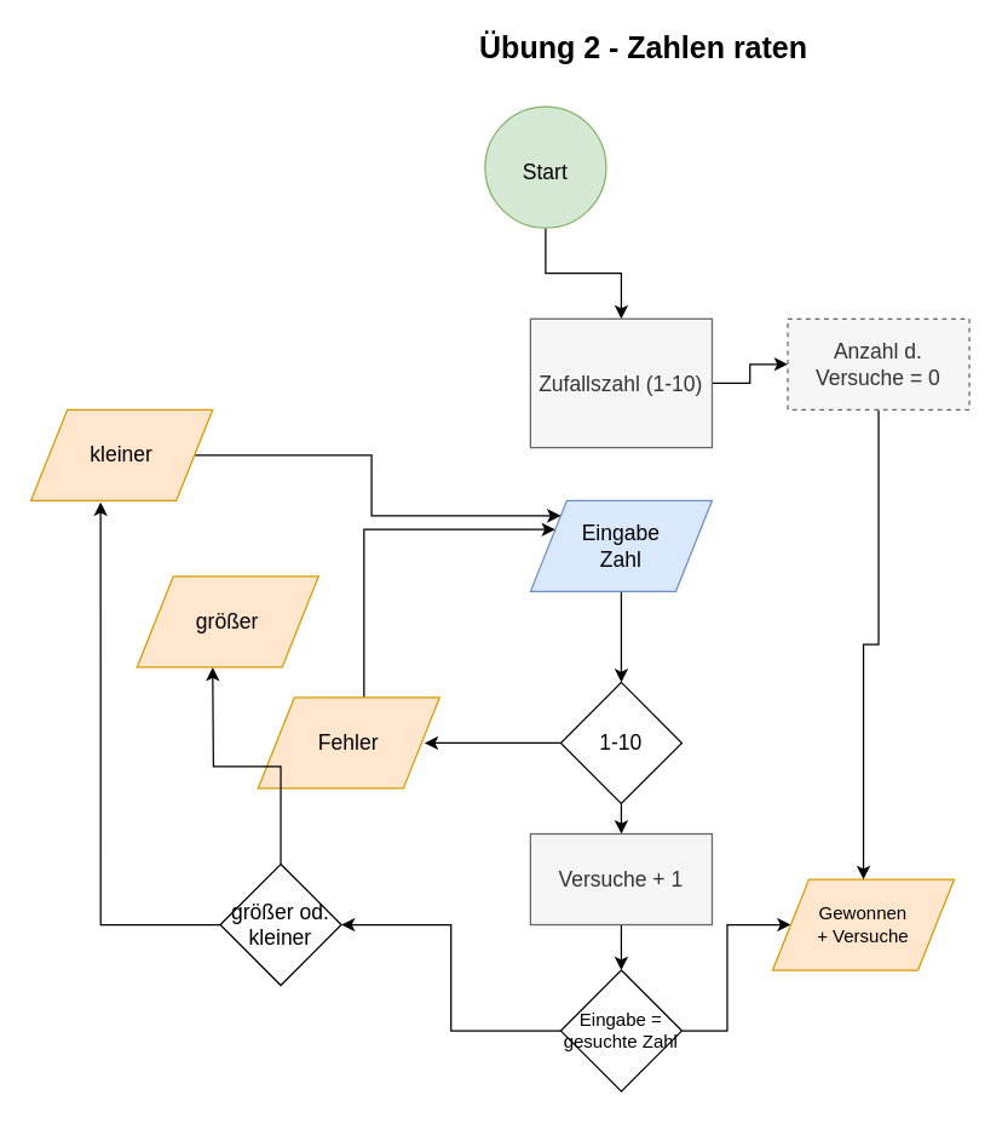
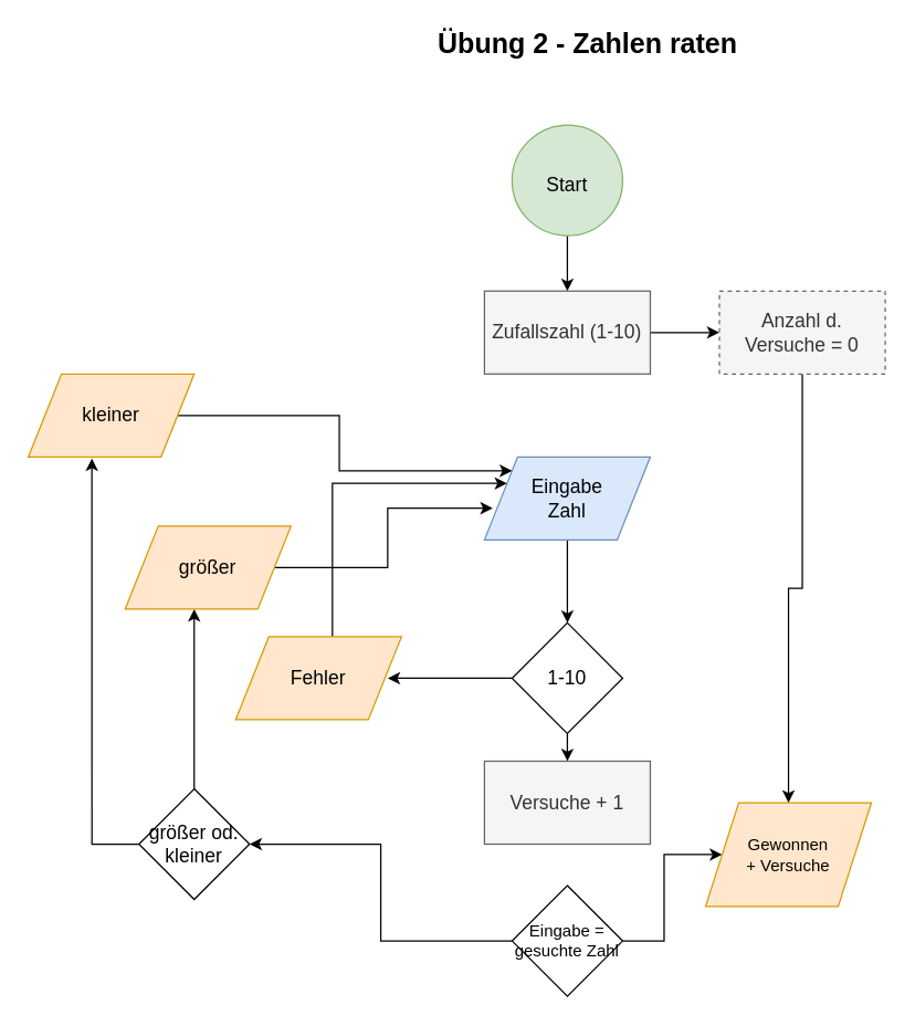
- <mxCell id="4" value="&lt;font style=&quot;font-size: 14px&quot;&gt;Start&lt;/font&gt;" style="ellipse;whiteSpace=wrap;html=1;aspect=fixed;fontSize=20;fillColor=#d5e8d4;strokeColor=#82b366;" vertex="1" parent="1"><mxGeometry x="320" y="70" width="80" height="80" as="geometry" /></mxCell>
+ <mxCell id="4" value="&lt;font style=&quot;font-size: 14px&quot;&gt;Start&lt;/font&gt;" style="ellipse;whiteSpace=wrap;html=1;aspect=fixed;fontSize=20;fillColor=#d5e8d4;strokeColor=#82b366;" vertex="1" parent="1"><mxGeometry x="370" y="90" width="80" height="80" as="geometry" /></mxCell>
- <mxCell id="6" value="&lt;font style=&quot;font-size: 14px&quot;&gt;Zufallszahl (1-10)&lt;/font&gt;" style="rounded=0;whiteSpace=wrap;html=1;fontSize=14;fillColor=#f5f5f5;strokeColor=#666666;fontColor=#333333;" vertex="1" parent="1"><mxGeometry x="350" y="210" width="120" height="85" as="geometry" /></mxCell>
+ <mxCell id="6" value="&lt;font style=&quot;font-size: 14px&quot;&gt;Zufallszahl (1-10)&lt;/font&gt;" style="rounded=0;whiteSpace=wrap;html=1;fontSize=14;fillColor=#f5f5f5;strokeColor=#666666;fontColor=#333333;" vertex="1" parent="1"><mxGeometry x="350" y="210" width="120" height="60" as="geometry" /></mxCell>
+ <mxCell id="21" style="edgeStyle=orthogonalEdgeStyle;rounded=0;orthogonalLoop=1;jettySize=auto;html=1;exitX=1;exitY=0.5;exitDx=0;exitDy=0;entryX=0.05;entryY=0.617;entryDx=0;entryDy=0;entryPerimeter=0;fontSize=14;" edge="1" parent="1" source="22" target="8"><mxGeometry relative="1" as="geometry" /></mxCell>
- <mxCell id="20" value="größer od. kleiner" style="rhombus;whiteSpace=wrap;html=1;fontSize=14;" vertex="1" parent="1"><mxGeometry x="145" y="570" width="80" height="80" as="geometry" /></mxCell>
+ <mxCell id="20" value="größer od. kleiner" style="rhombus;whiteSpace=wrap;html=1;fontSize=14;" vertex="1" parent="1"><mxGeometry x="100" y="570" width="80" height="80" as="geometry" /></mxCell>
- <mxCell id="17" value="Gewonnen&lt;br&gt;+ Versuche" style="shape=parallelogram;perimeter=parallelogramPerimeter;whiteSpace=wrap;html=1;fillColor=#ffe6cc;strokeColor=#d79b00;" vertex="1" parent="1"><mxGeometry x="510" y="580" width="120" height="60" as="geometry" /></mxCell>
+ <mxCell id="17" value="Gewonnen&lt;br&gt;+ Versuche" style="shape=parallelogram;perimeter=parallelogramPerimeter;whiteSpace=wrap;html=1;fillColor=#ffe6cc;strokeColor=#d79b00;" vertex="1" parent="1"><mxGeometry x="510" y="580" width="120" height="75" as="geometry" /></mxCell>
- <mxCell id="27" value="" style="edgeStyle=orthogonalEdgeStyle;rounded=0;orthogonalLoop=1;jettySize=auto;html=1;fontSize=14;" edge="1" parent="1" source="28" target="16"><mxGeometry relative="1" as="geometry" /></mxCell>
